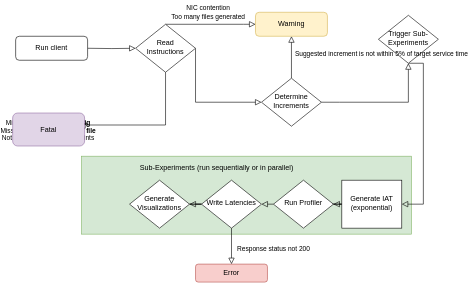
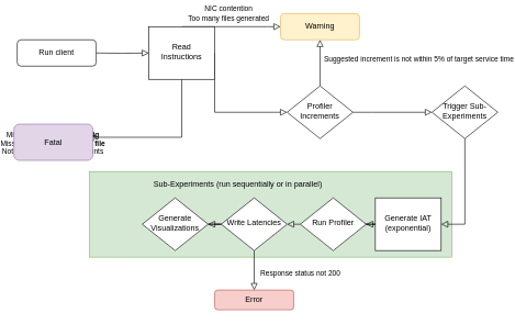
- <mxCell id="11" value="Trigger Sub-Experiments" style="rhombus;whiteSpace=wrap;html=1;shadow=0;fontFamily=Helvetica;fontSize=12;align=center;strokeWidth=1;spacing=6;spacingTop=-4;" parent="1" vertex="1"><mxGeometry x="630" y="25" width="100" height="80" as="geometry" /></mxCell>
+ <mxCell id="11" value="Trigger Sub-Experiments" style="rhombus;whiteSpace=wrap;html=1;shadow=0;fontFamily=Helvetica;fontSize=12;align=center;strokeWidth=1;spacing=6;spacingTop=-4;" parent="1" vertex="1"><mxGeometry x="655" y="130" width="100" height="80" as="geometry" /></mxCell>
- <mxCell id="8" value="Read Instructions" style="rhombus;whiteSpace=wrap;html=1;shadow=0;fontFamily=Helvetica;fontSize=12;align=center;strokeWidth=1;spacing=6;spacingTop=-4;" parent="1" vertex="1"><mxGeometry x="225" y="40" width="100" height="80" as="geometry" /></mxCell>
+ <mxCell id="8" value="Read Instructions" style="whiteSpace=wrap;html=1;shadow=0;fontFamily=Helvetica;fontSize=12;align=center;strokeWidth=1;spacing=6;spacingTop=-4;rounded=0;" parent="1" vertex="1"><mxGeometry x="225" y="40" width="100" height="80" as="geometry" /></mxCell>
- <mxCell id="16" value="Determine Increments" style="rhombus;whiteSpace=wrap;html=1;shadow=0;fontFamily=Helvetica;fontSize=12;align=center;strokeWidth=1;spacing=6;spacingTop=-4;" vertex="1" parent="1"><mxGeometry x="435" y="130" width="100" height="80" as="geometry" /></mxCell>
+ <mxCell id="16" value="Profiler Increments" style="rhombus;whiteSpace=wrap;html=1;shadow=0;fontFamily=Helvetica;fontSize=12;align=center;strokeWidth=1;spacing=6;spacingTop=-4;" vertex="1" parent="1"><mxGeometry x="435" y="130" width="100" height="80" as="geometry" /></mxCell>
